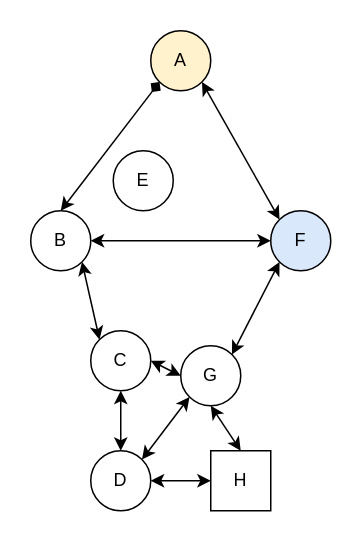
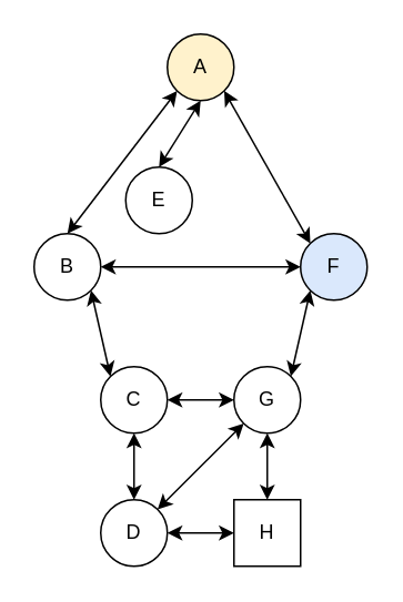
- <mxCell id="12" value="" style="endArrow=diamond;startArrow=classic;html=1;rounded=0;entryX=0;entryY=1;entryDx=0;entryDy=0;exitX=0.5;exitY=0;exitDx=0;exitDy=0;" edge="1" parent="1" source="3" target="2"><mxGeometry width="50" height="50" relative="1" as="geometry"><mxPoint x="195.858" y="155.858" as="sourcePoint" /><mxPoint x="144.142" y="64.142" as="targetPoint" /></mxGeometry></mxCell>
+ <mxCell id="12" value="" style="endArrow=classic;startArrow=classic;html=1;rounded=0;entryX=0;entryY=1;entryDx=0;entryDy=0;exitX=0.5;exitY=0;exitDx=0;exitDy=0;" edge="1" parent="1" source="3" target="2"><mxGeometry width="50" height="50" relative="1" as="geometry"><mxPoint x="195.858" y="155.858" as="sourcePoint" /><mxPoint x="144.142" y="64.142" as="targetPoint" /></mxGeometry></mxCell>
+ <mxCell id="10" value="" style="endArrow=classic;startArrow=classic;html=1;rounded=0;entryX=0.5;entryY=1;entryDx=0;entryDy=0;exitX=0.5;exitY=0;exitDx=0;exitDy=0;" edge="1" parent="1" source="4" target="2"><mxGeometry width="50" height="50" relative="1" as="geometry"><mxPoint x="380" y="390" as="sourcePoint" /><mxPoint x="430" y="340" as="targetPoint" /></mxGeometry></mxCell>
- <mxCell id="7" value="G" style="ellipse;whiteSpace=wrap;html=1;aspect=fixed;" vertex="1" parent="1"><mxGeometry x="120" y="230" width="40" height="40" as="geometry" /></mxCell>
+ <mxCell id="7" value="G" style="ellipse;whiteSpace=wrap;html=1;aspect=fixed;" vertex="1" parent="1"><mxGeometry x="140" y="220" width="40" height="40" as="geometry" /></mxCell>
